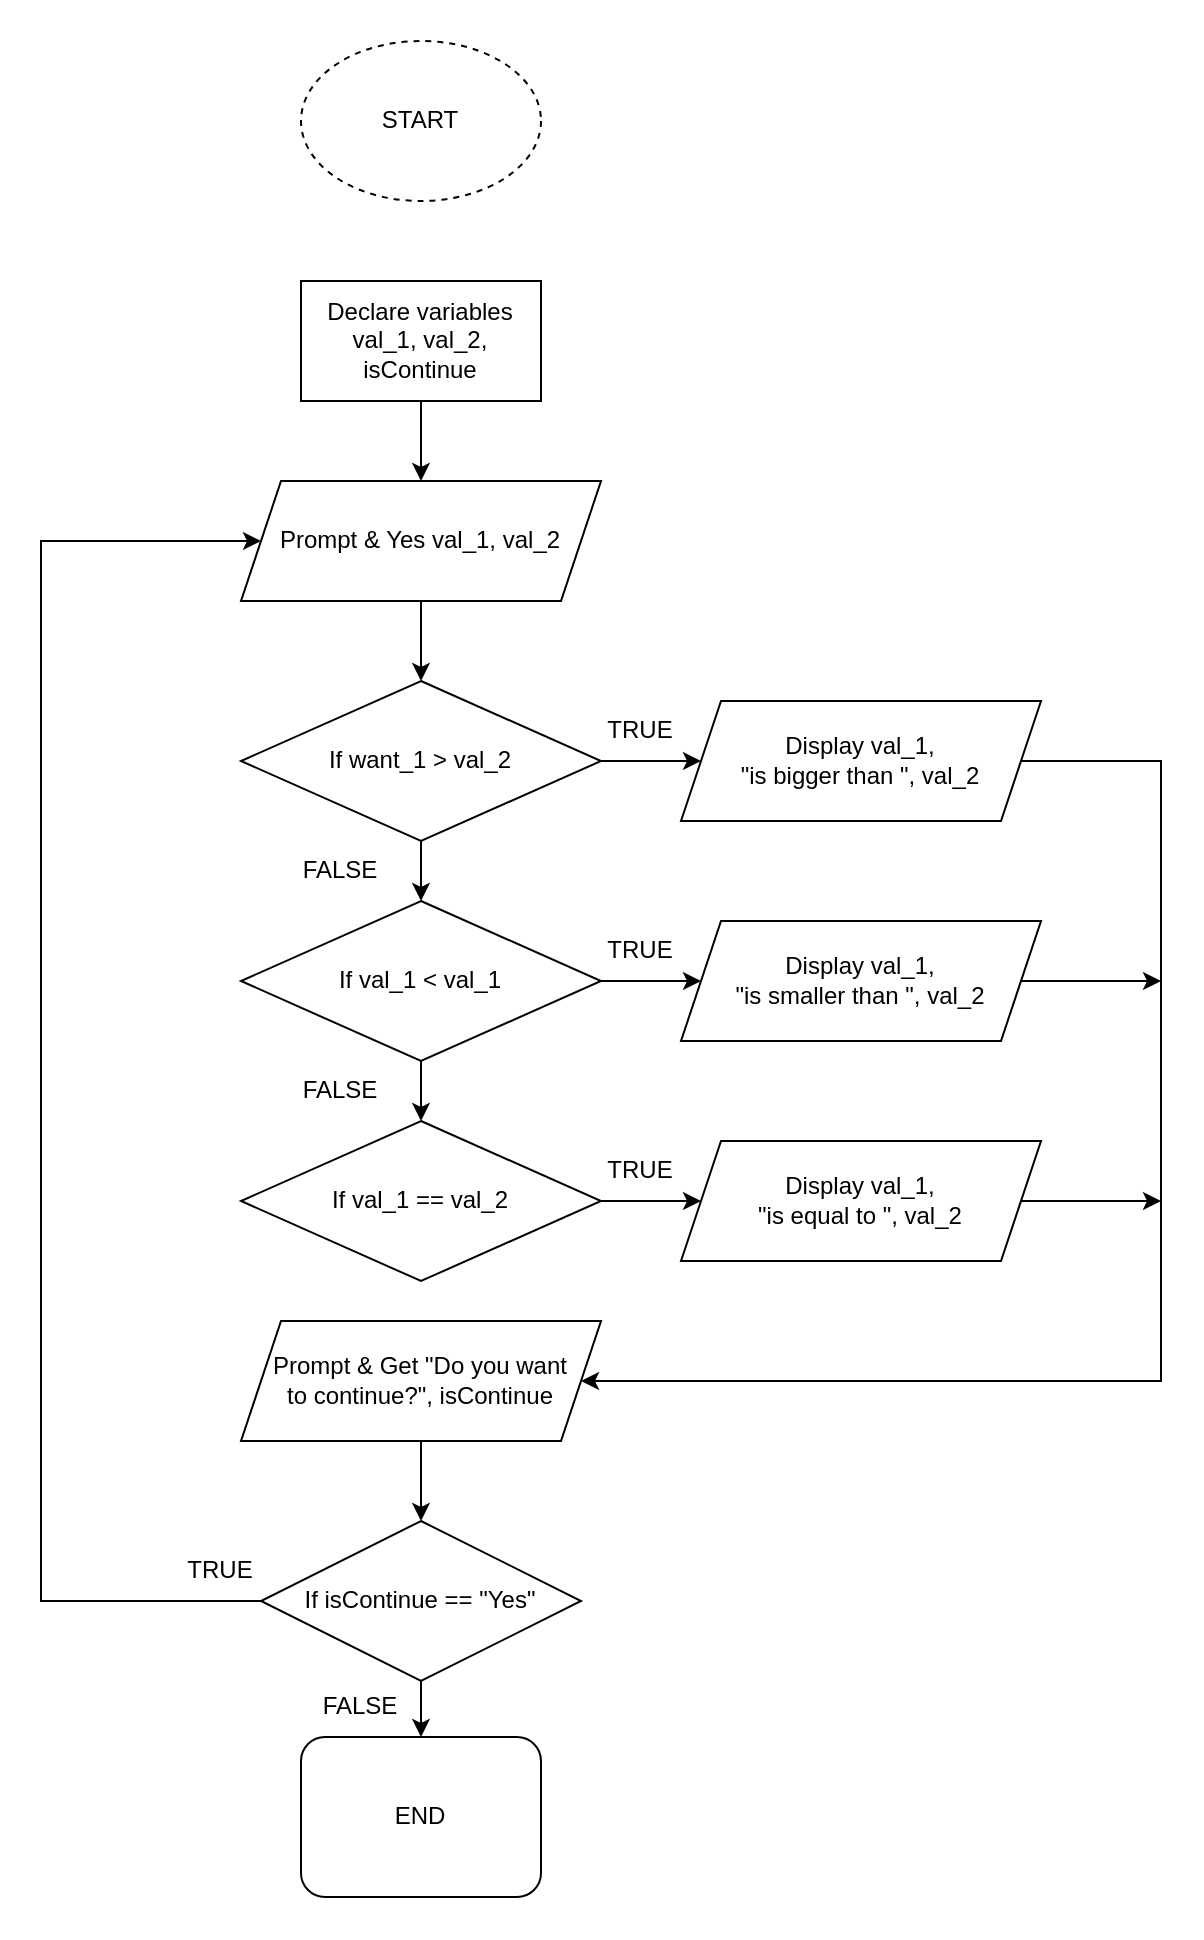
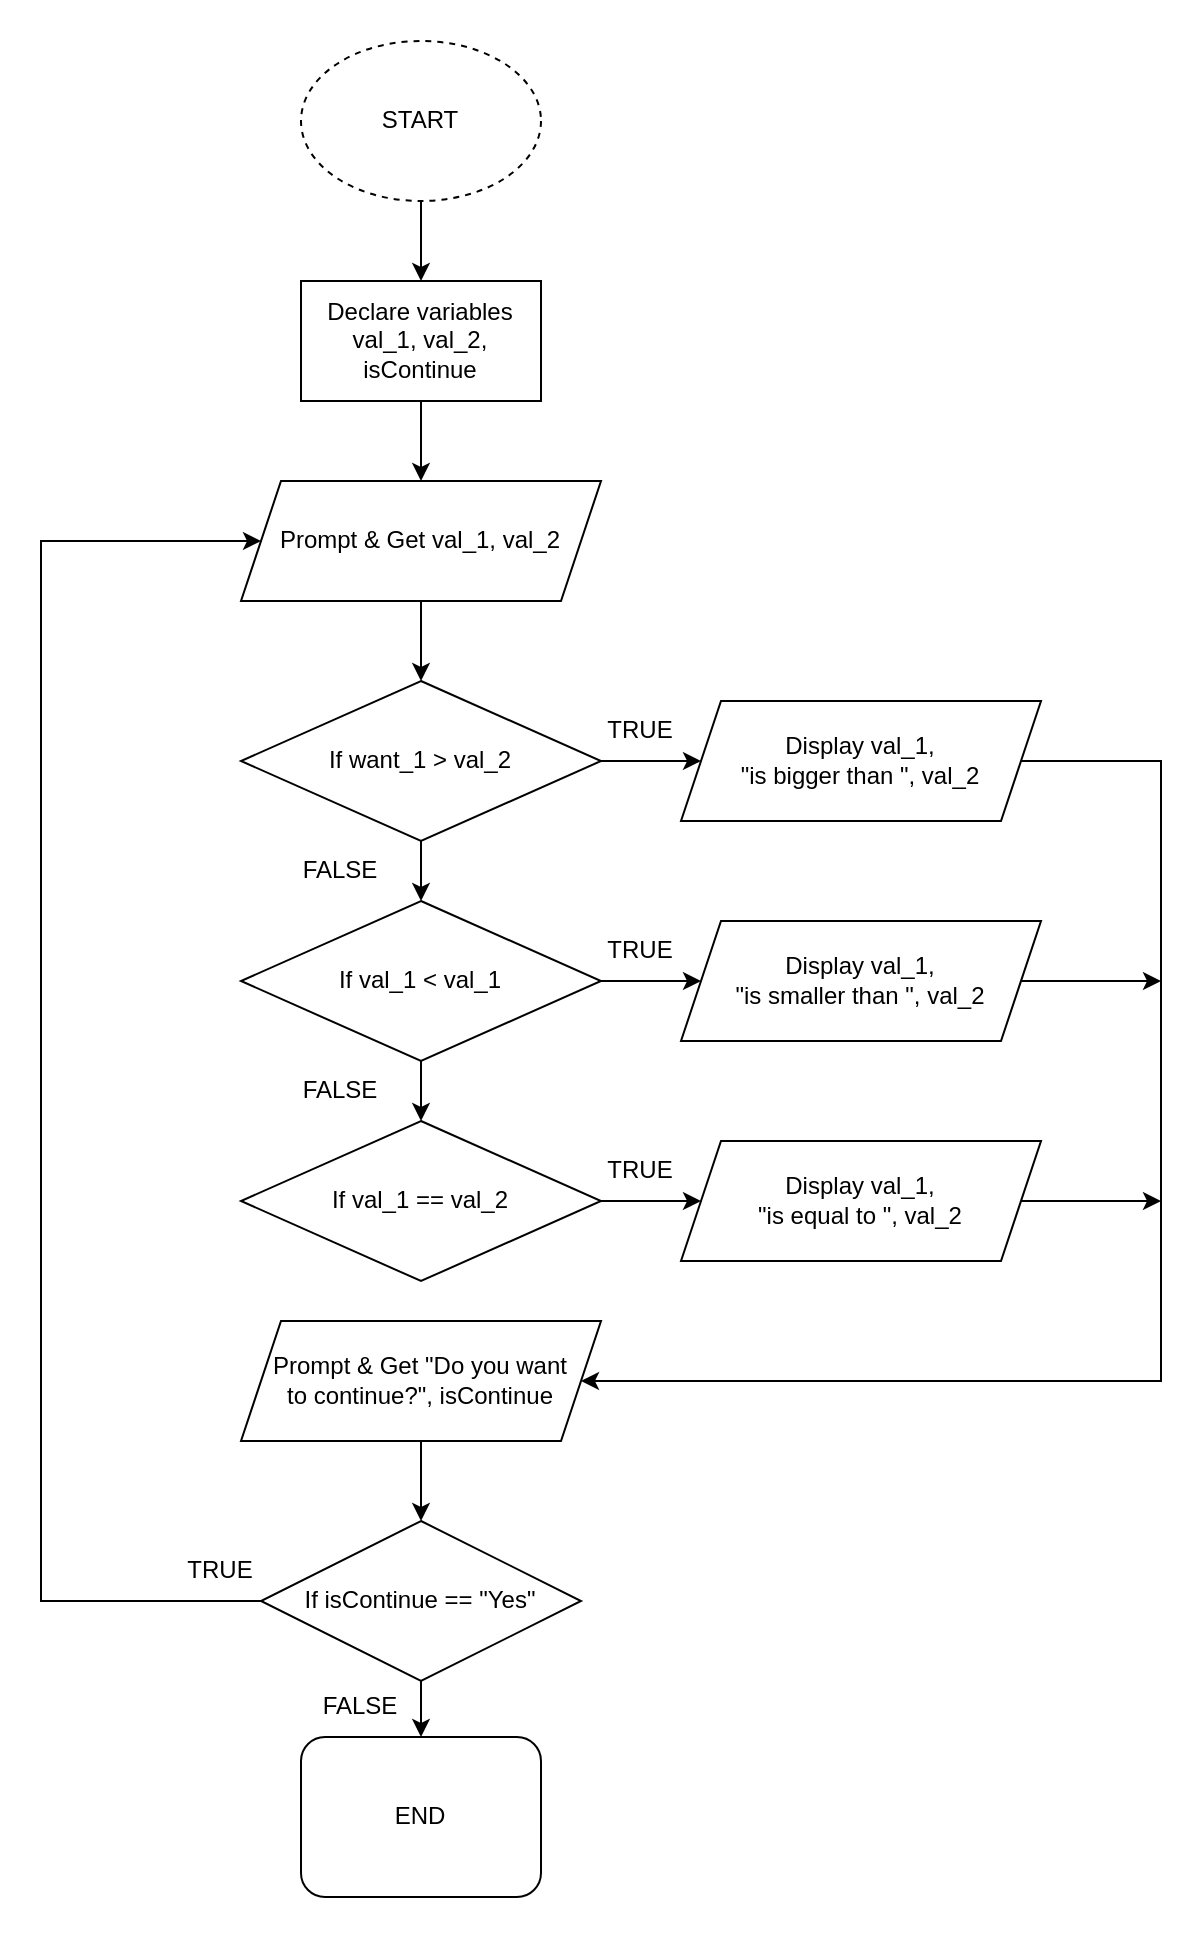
+ <mxCell id="2" value="" style="edgeStyle=orthogonalEdgeStyle;rounded=0;orthogonalLoop=1;jettySize=auto;html=1;" edge="1" parent="1" source="3" target="5"><mxGeometry relative="1" as="geometry" /></mxCell>
- <mxCell id="7" value="Prompt &amp;amp; Yes val_1, val_2" style="shape=parallelogram;perimeter=parallelogramPerimeter;whiteSpace=wrap;html=1;fixedSize=1;" vertex="1" parent="1"><mxGeometry x="120" y="240" width="180" height="60" as="geometry" /></mxCell>
+ <mxCell id="7" value="Prompt &amp;amp; Get val_1, val_2" style="shape=parallelogram;perimeter=parallelogramPerimeter;whiteSpace=wrap;html=1;fixedSize=1;" vertex="1" parent="1"><mxGeometry x="120" y="240" width="180" height="60" as="geometry" /></mxCell>
